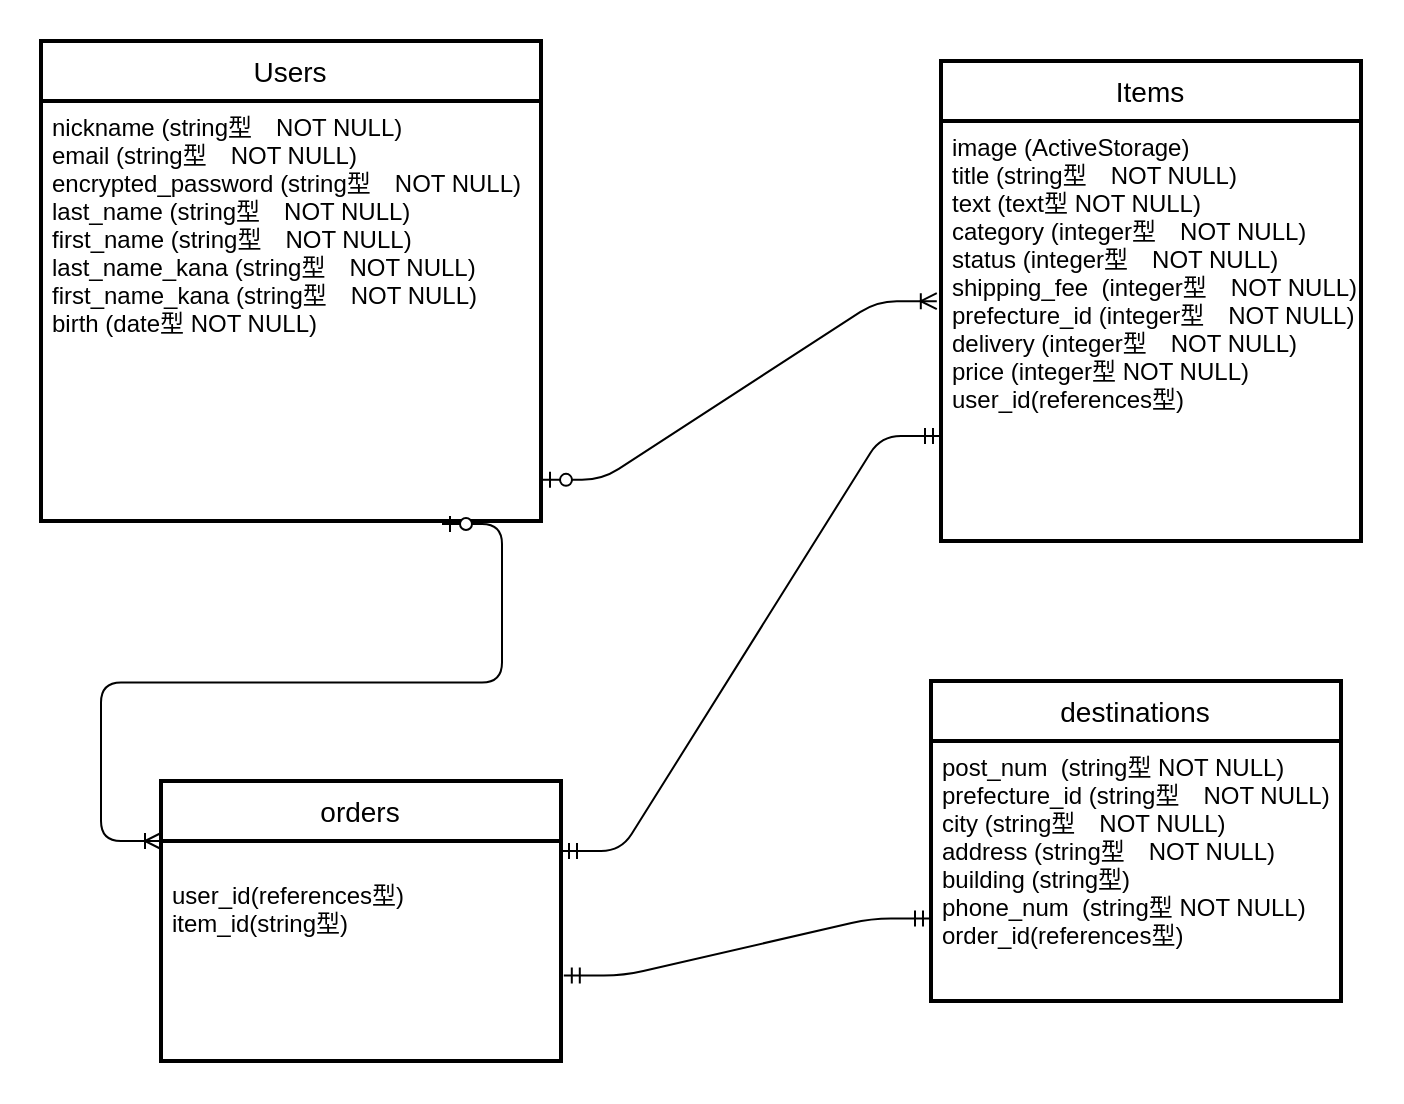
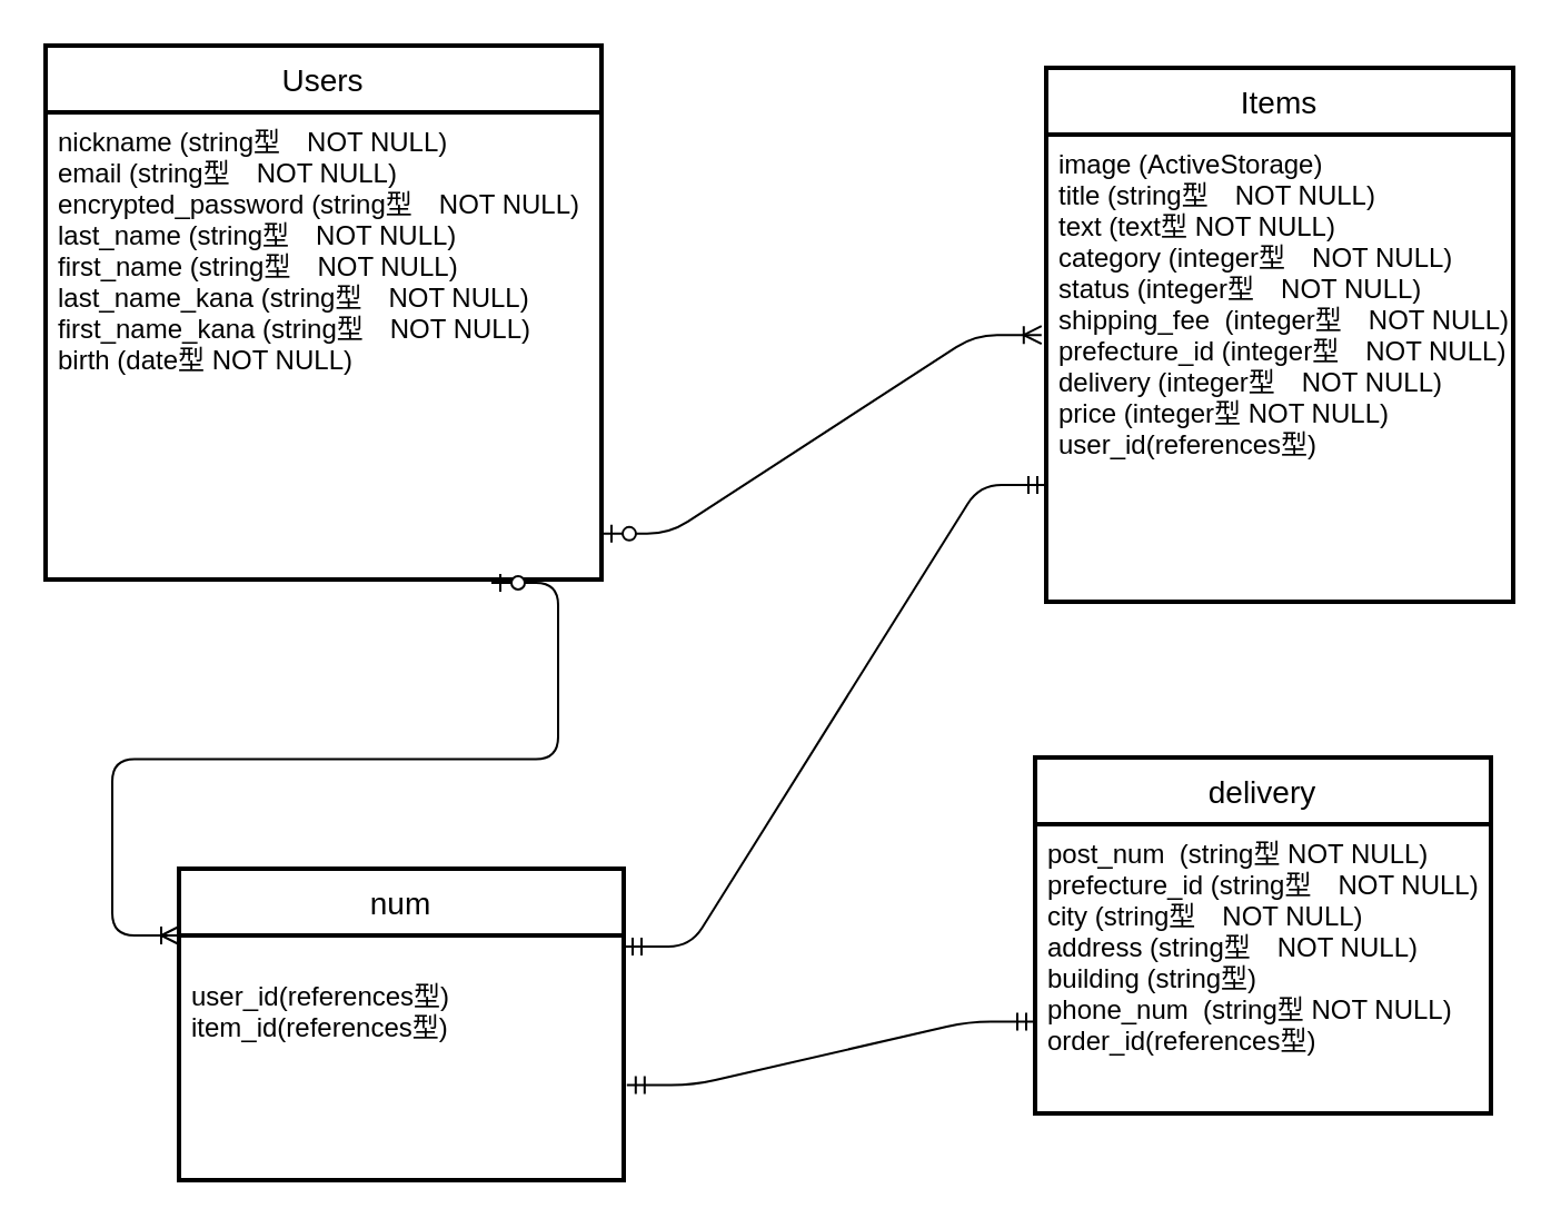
- <mxCell id="6" value="destinations" style="swimlane;childLayout=stackLayout;horizontal=1;startSize=30;horizontalStack=0;fontSize=14;fontStyle=0;strokeWidth=2;resizeParent=0;resizeLast=1;shadow=0;dashed=0;align=center;" parent="1" vertex="1"><mxGeometry x="465" y="340" width="205" height="160" as="geometry" /></mxCell>
+ <mxCell id="6" value="delivery" style="swimlane;childLayout=stackLayout;horizontal=1;startSize=30;horizontalStack=0;fontSize=14;fontStyle=0;strokeWidth=2;resizeParent=0;resizeLast=1;shadow=0;dashed=0;align=center;" parent="1" vertex="1"><mxGeometry x="465" y="340" width="205" height="160" as="geometry" /></mxCell>
- <mxCell id="2" value="orders" style="swimlane;childLayout=stackLayout;horizontal=1;startSize=30;horizontalStack=0;fontSize=14;fontStyle=0;strokeWidth=2;resizeParent=0;resizeLast=1;shadow=0;dashed=0;align=center;" parent="1" vertex="1"><mxGeometry x="80" y="390" width="200" height="140" as="geometry" /></mxCell>
+ <mxCell id="2" value="num" style="swimlane;childLayout=stackLayout;horizontal=1;startSize=30;horizontalStack=0;fontSize=14;fontStyle=0;strokeWidth=2;resizeParent=0;resizeLast=1;shadow=0;dashed=0;align=center;" parent="1" vertex="1"><mxGeometry x="80" y="390" width="200" height="140" as="geometry" /></mxCell>
- <mxCell id="3" value="&#10;user_id(references型)&#10;item_id(string型)" style="align=left;strokeColor=none;fillColor=none;spacingLeft=4;fontSize=12;verticalAlign=top;resizable=0;rotatable=0;part=1;" parent="2" vertex="1"><mxGeometry y="30" width="200" height="110" as="geometry" /></mxCell>
+ <mxCell id="3" value="&#10;user_id(references型)&#10;item_id(references型)" style="align=left;strokeColor=none;fillColor=none;spacingLeft=4;fontSize=12;verticalAlign=top;resizable=0;rotatable=0;part=1;" parent="2" vertex="1"><mxGeometry y="30" width="200" height="110" as="geometry" /></mxCell>
